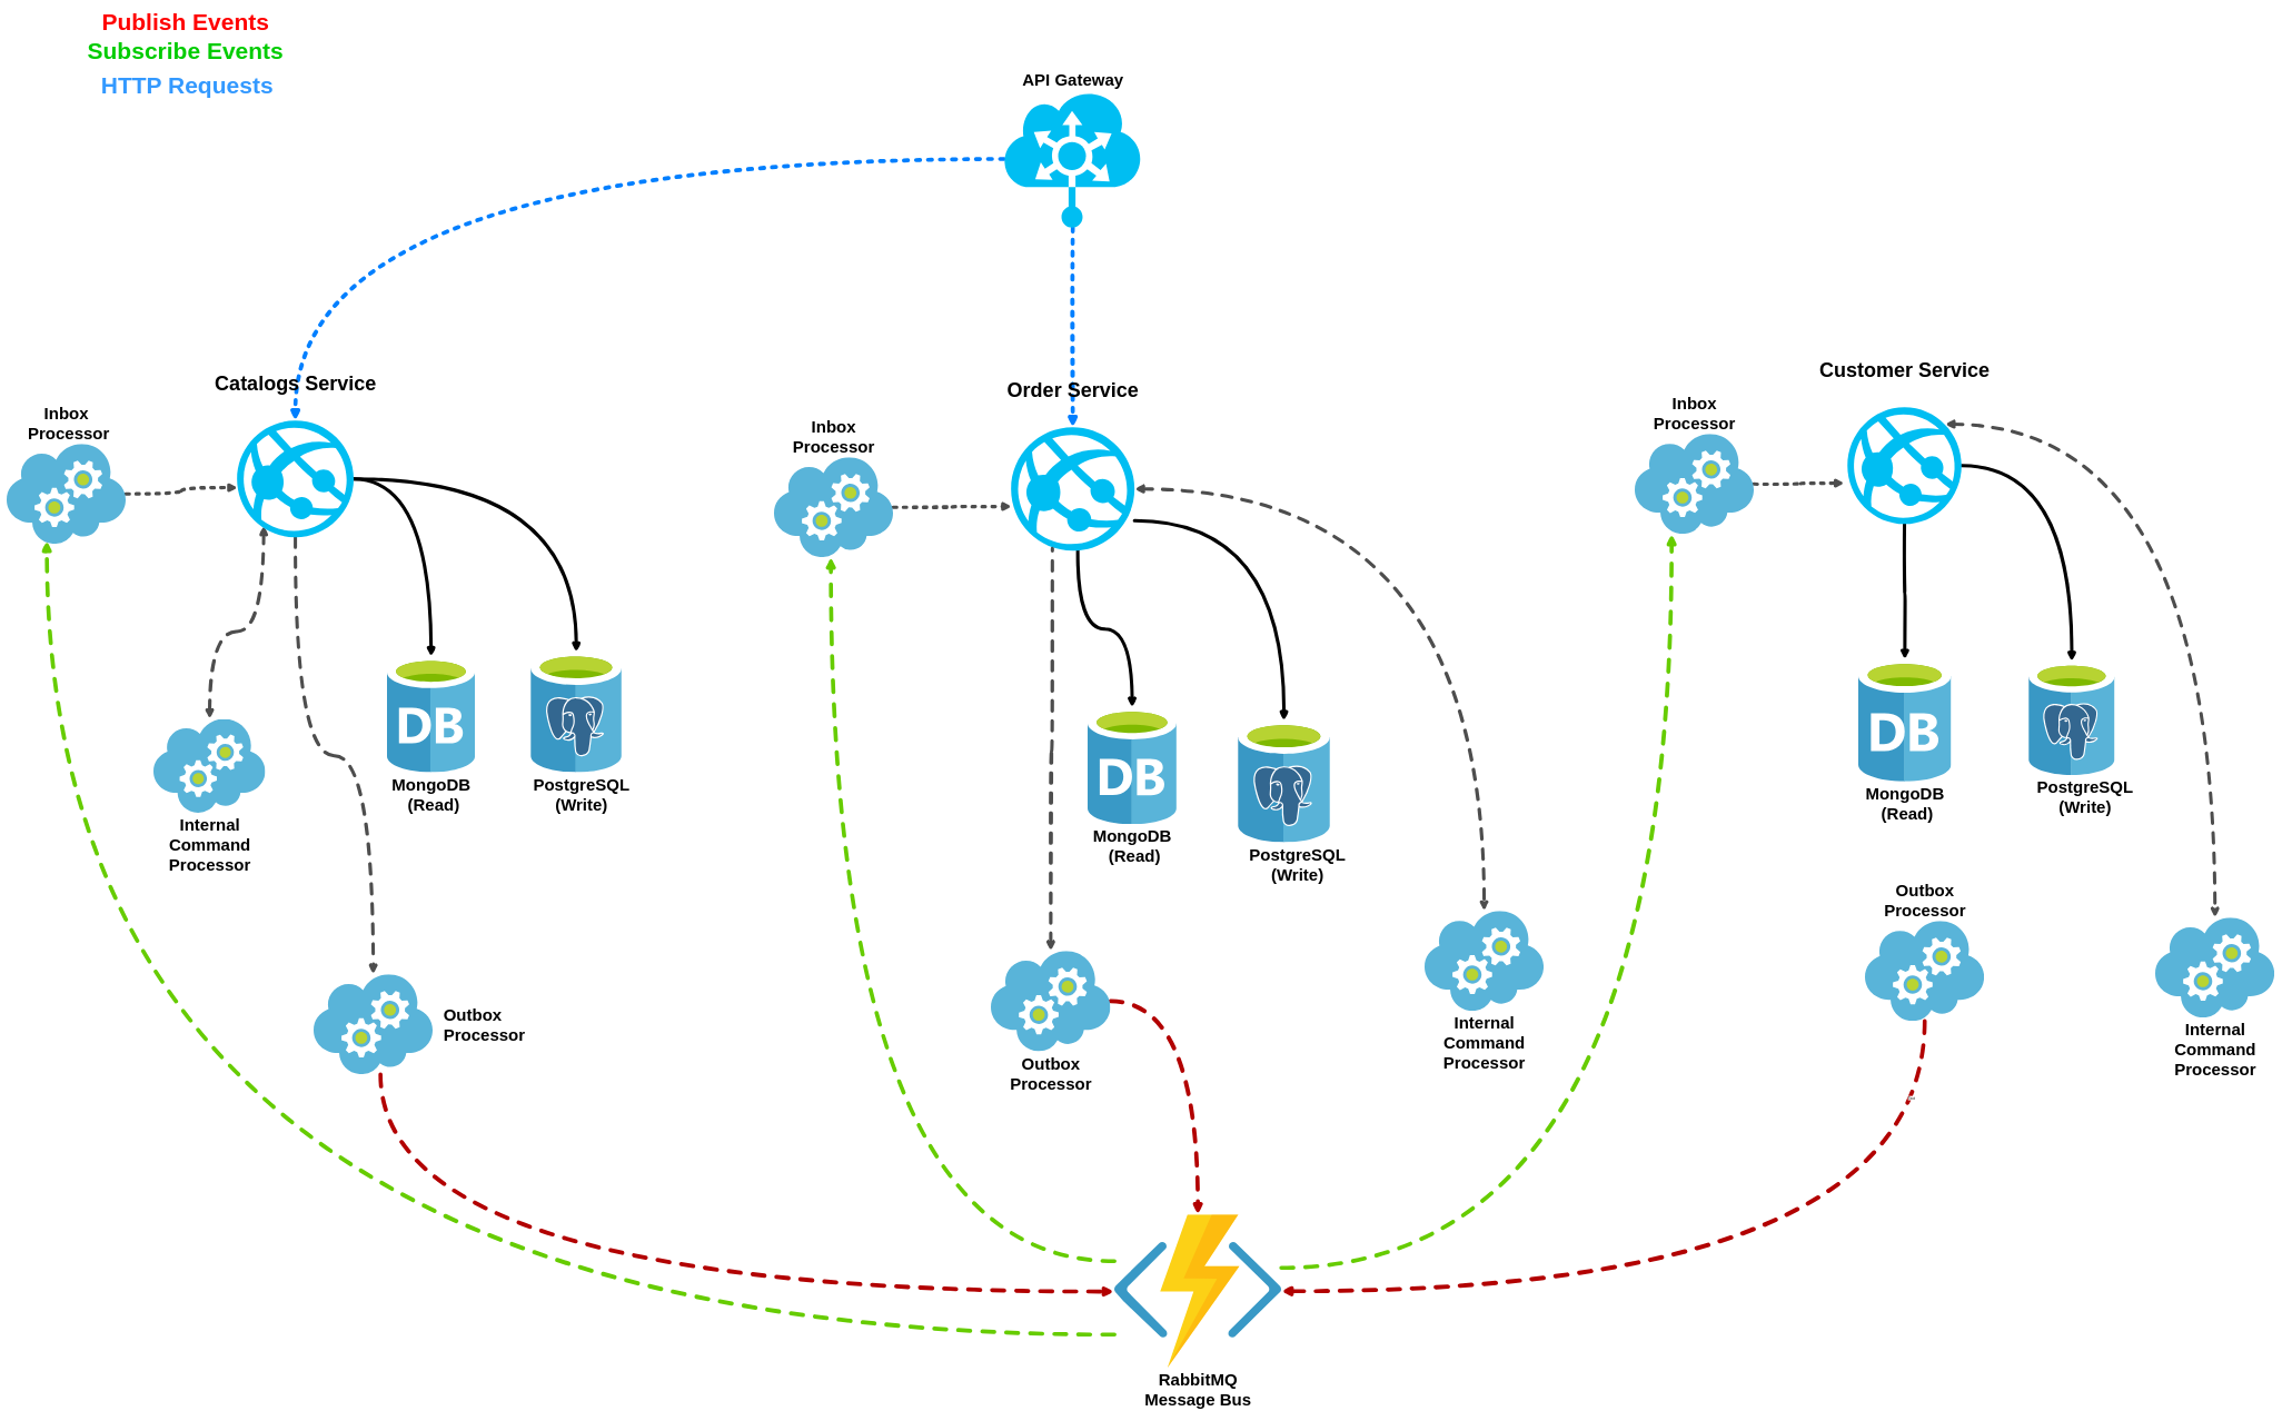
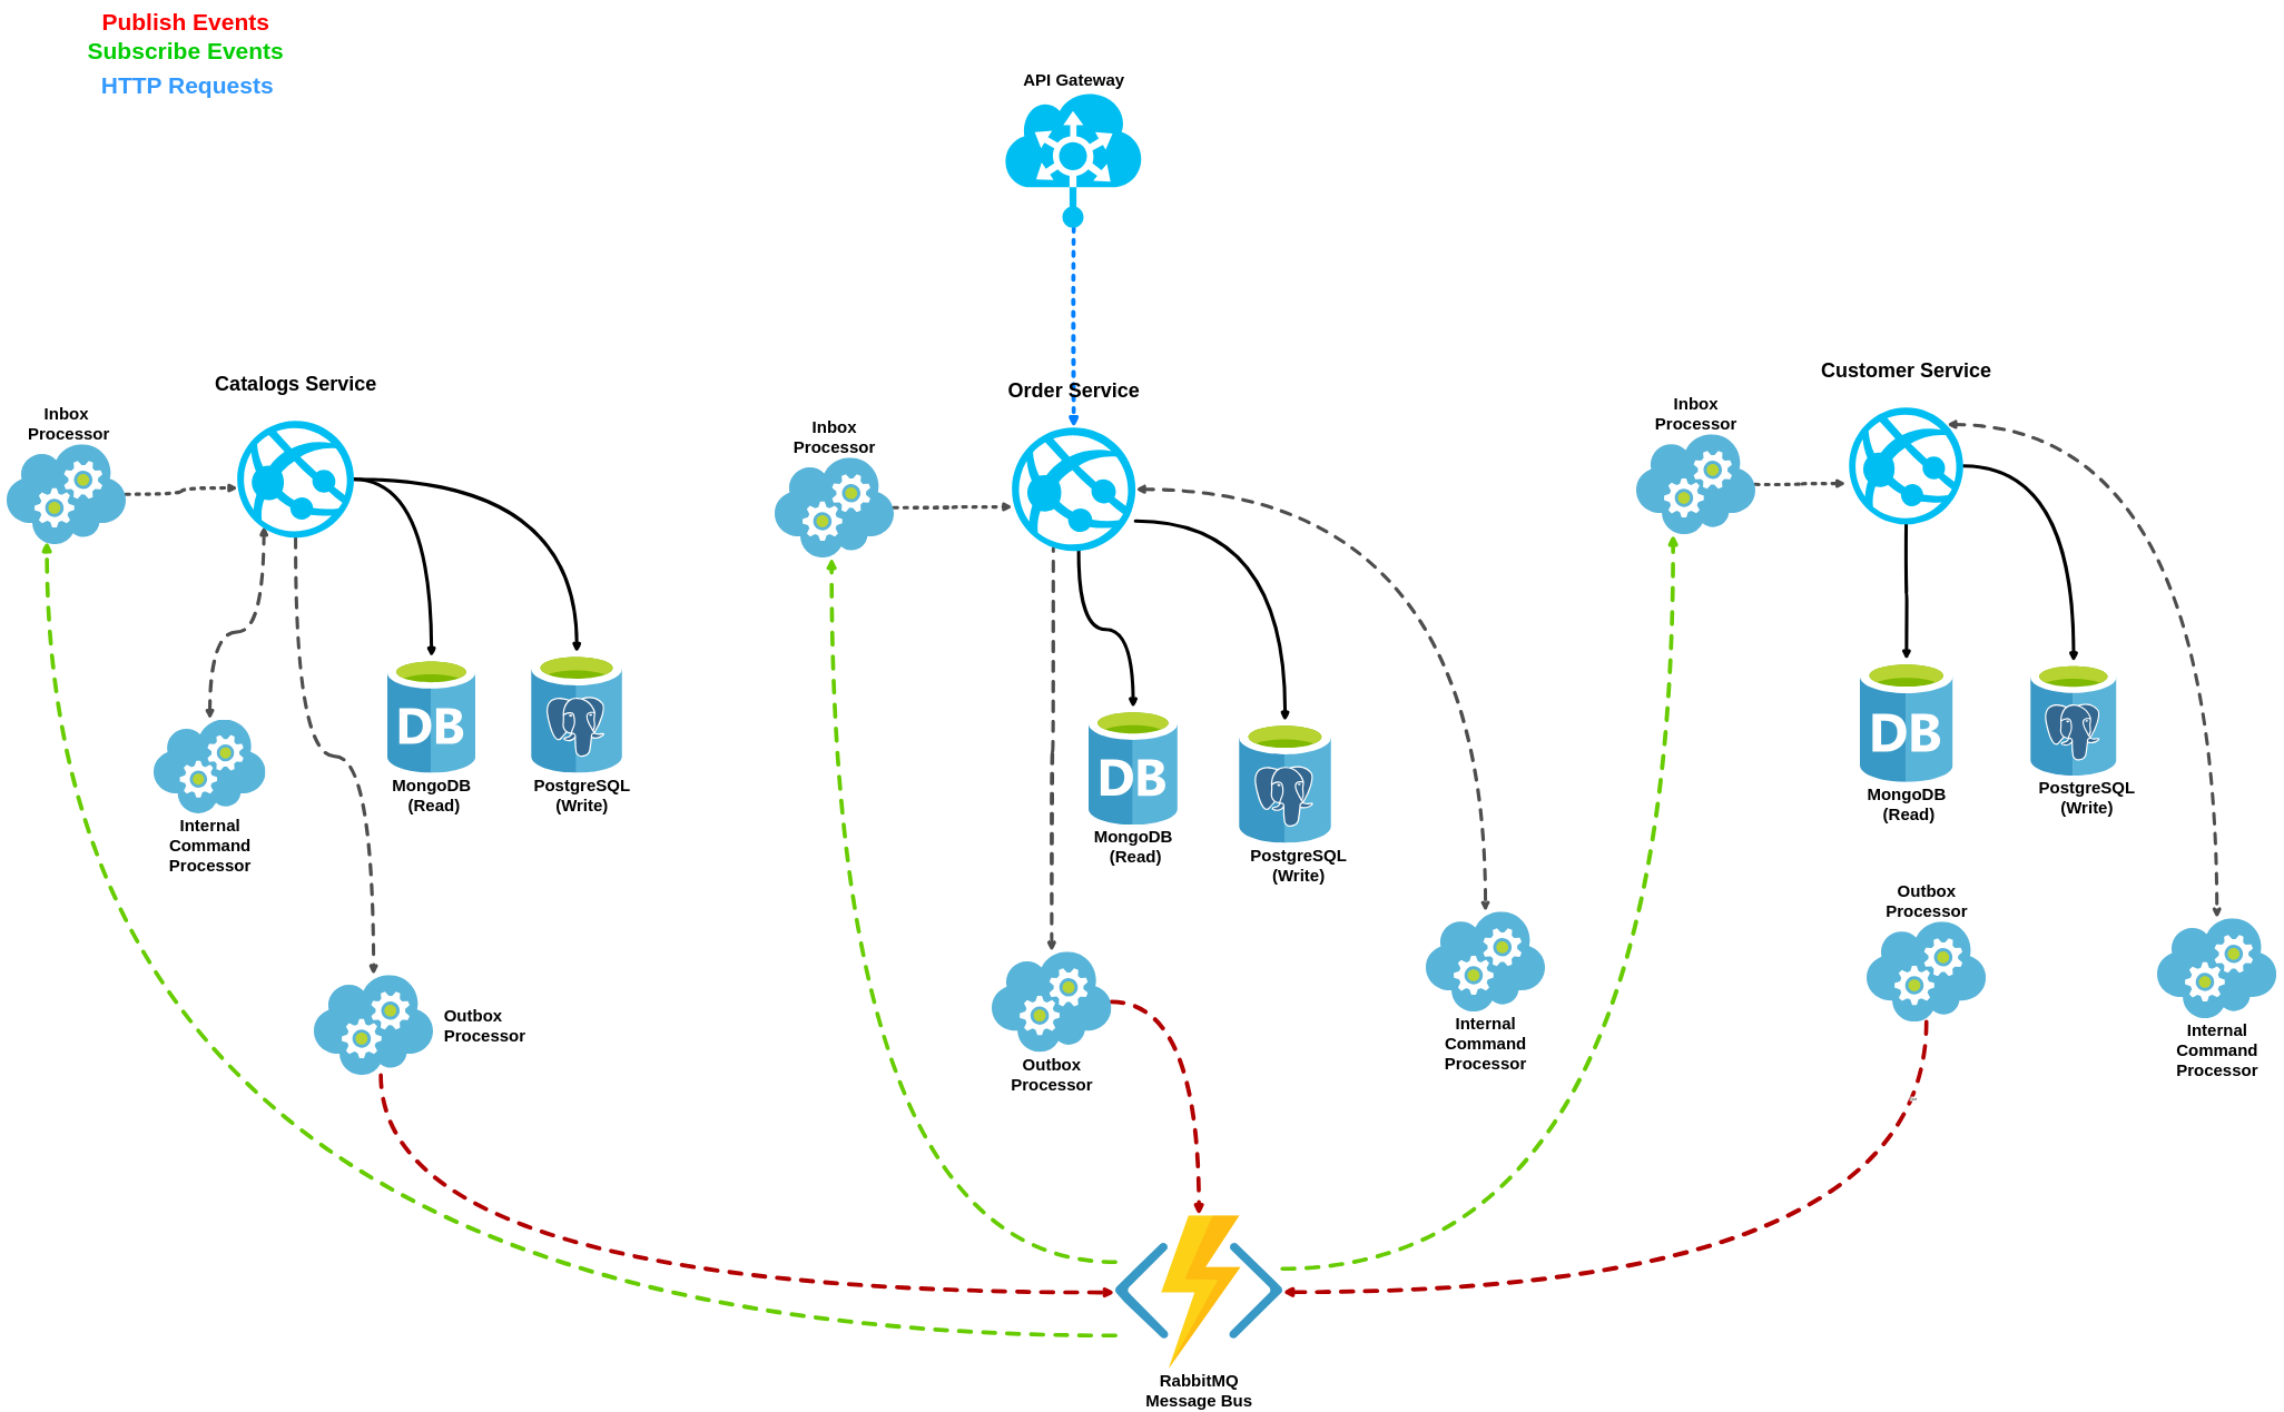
- <mxCell id="3" style="edgeStyle=orthogonalEdgeStyle;curved=1;rounded=0;sketch=1;orthogonalLoop=1;jettySize=auto;html=1;dashed=1;dashPattern=1 2;endArrow=block;endFill=0;strokeWidth=12;fontSize=70;fontColor=#007FFF;strokeColor=#007FFF;" edge="1" parent="1" source="4" target="47"><mxGeometry relative="1" as="geometry" /></mxCell>
